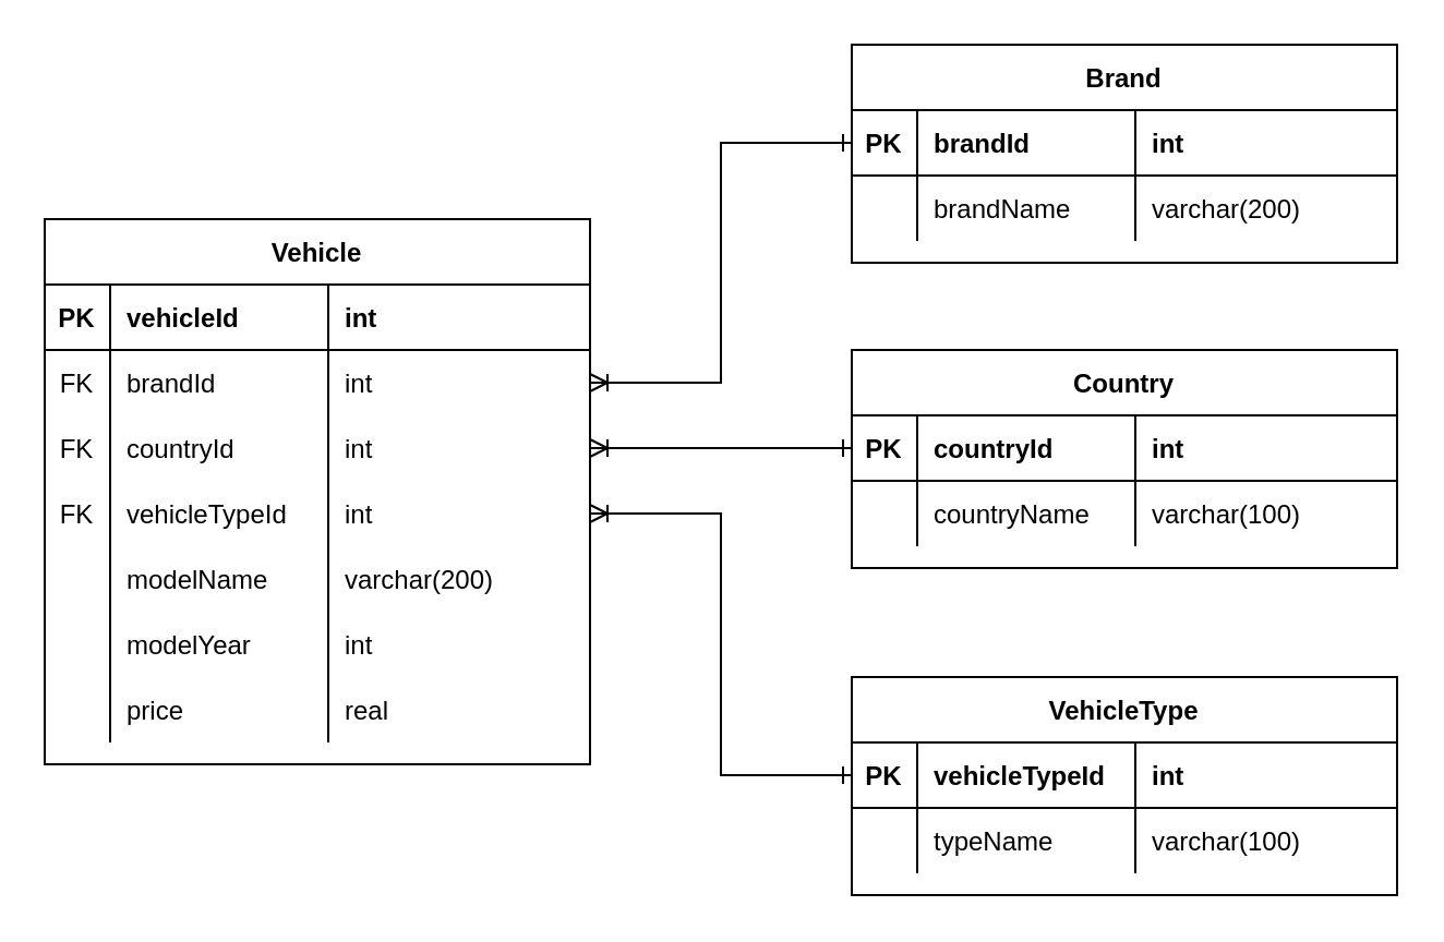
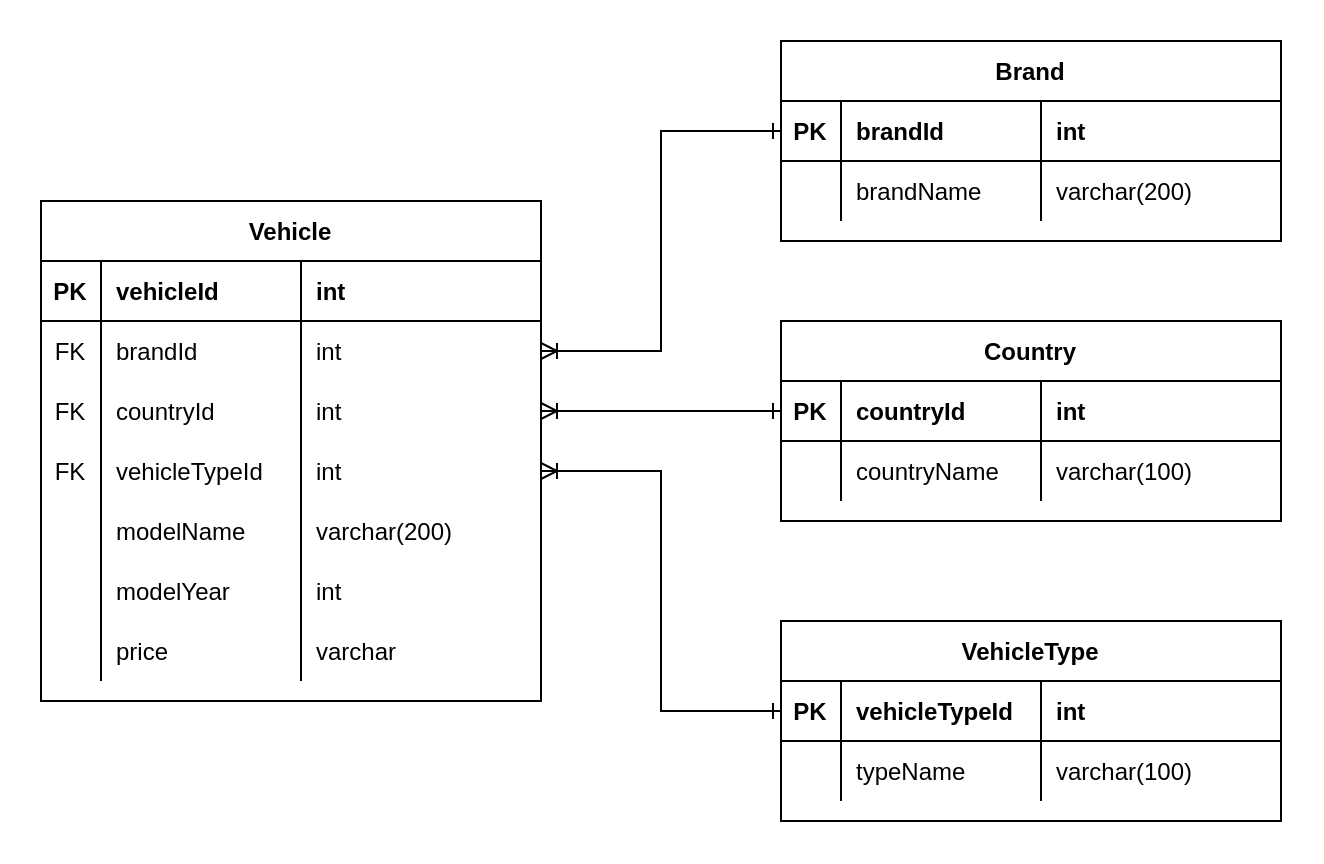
- <mxCell id="30" value="real" style="shape=partialRectangle;connectable=0;fillColor=none;top=0;left=0;bottom=0;right=0;align=left;spacingLeft=6;overflow=hidden;" vertex="1" parent="27"><mxGeometry x="130" width="120" height="30" as="geometry"><mxRectangle width="120" height="30" as="alternateBounds" /></mxGeometry></mxCell>
+ <mxCell id="30" value="varchar" style="shape=partialRectangle;connectable=0;fillColor=none;top=0;left=0;bottom=0;right=0;align=left;spacingLeft=6;overflow=hidden;" vertex="1" parent="27"><mxGeometry x="130" width="120" height="30" as="geometry"><mxRectangle width="120" height="30" as="alternateBounds" /></mxGeometry></mxCell>
